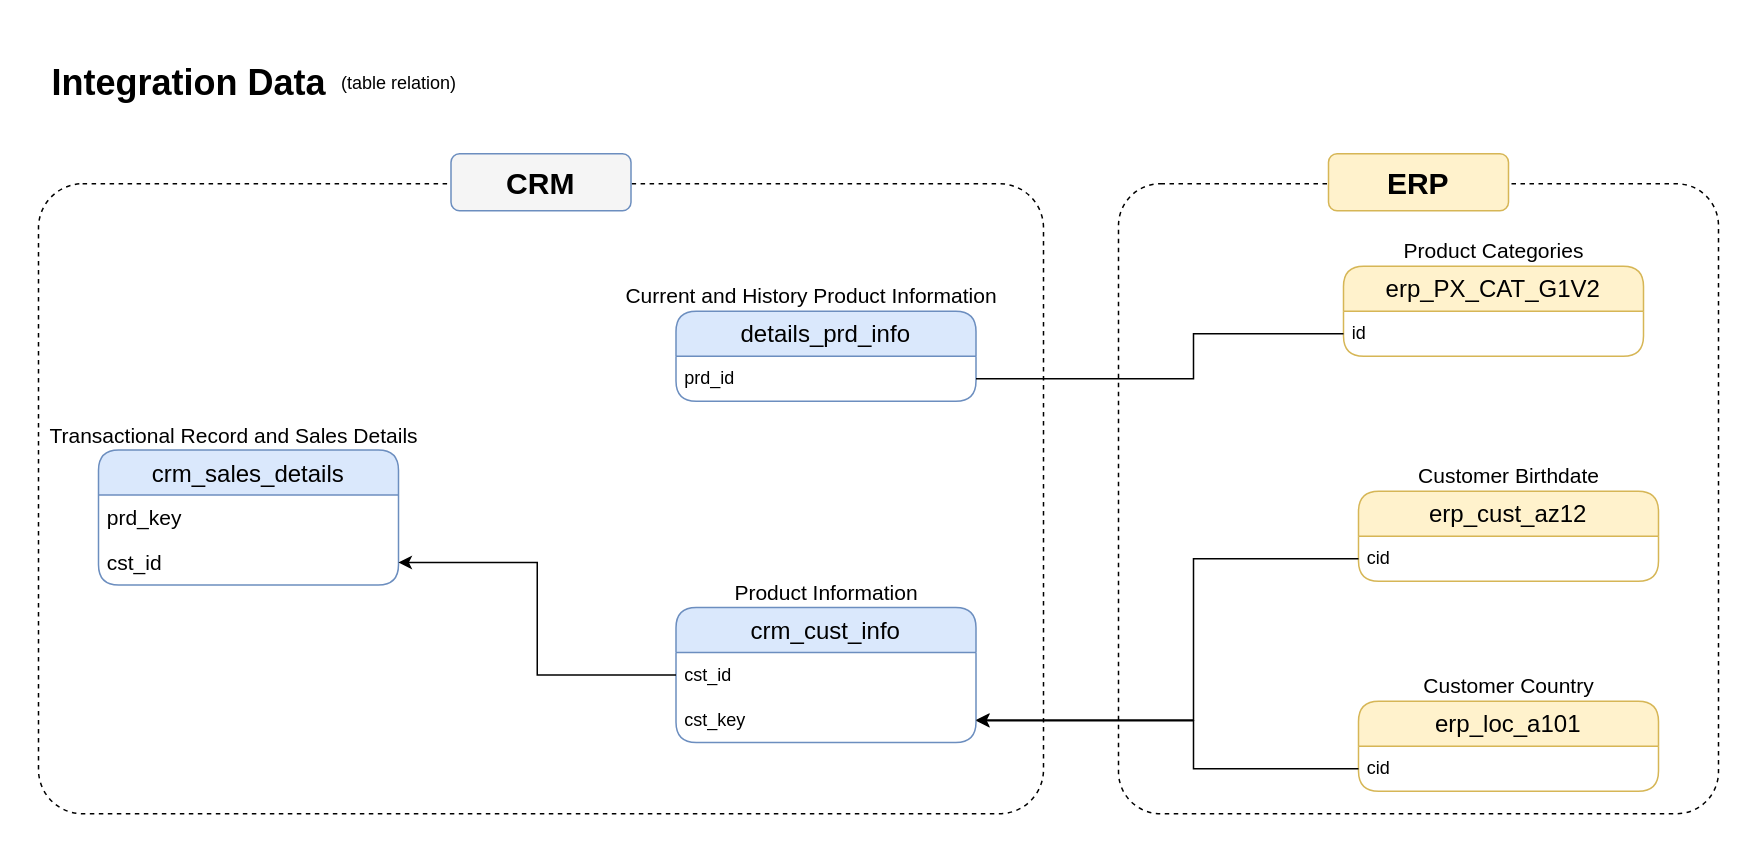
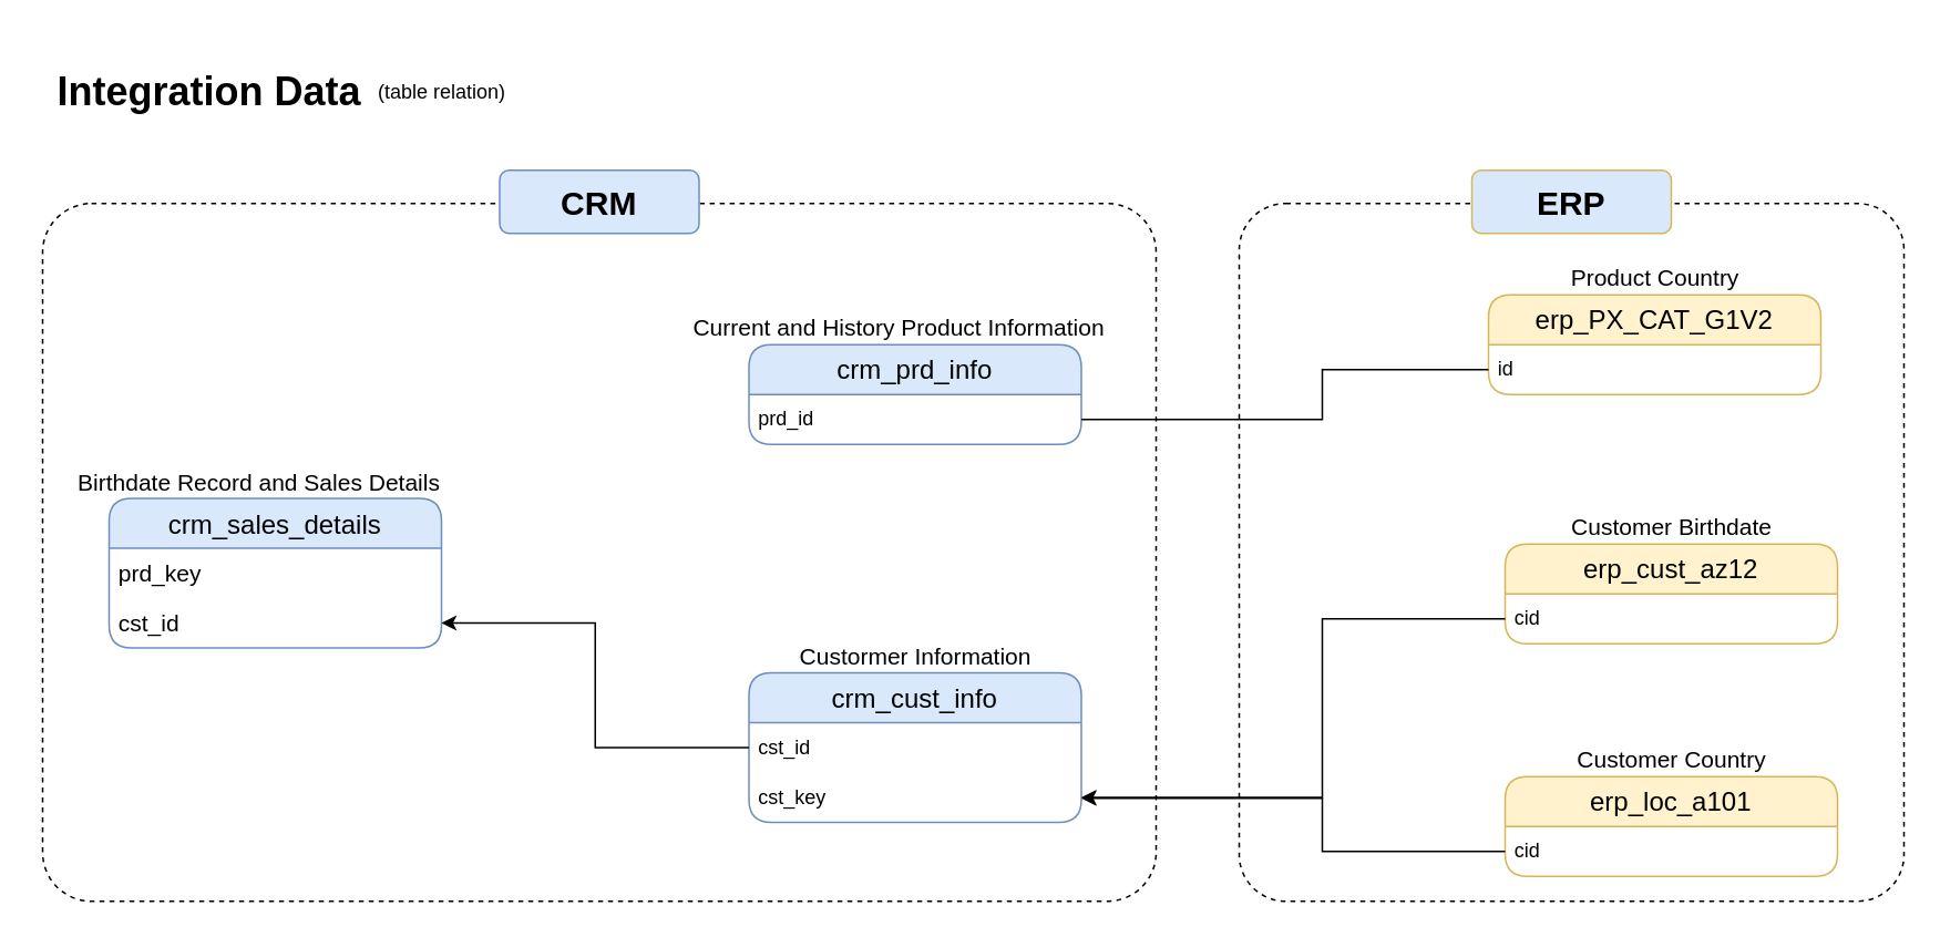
- <mxCell id="30" value="&lt;b&gt;&lt;font&gt;CRM&lt;/font&gt;&lt;/b&gt;" style="rounded=1;whiteSpace=wrap;html=1;fontSize=20;fillColor=#f5f5f5;strokeColor=#6c8ebf;" parent="1" vertex="1"><mxGeometry x="300" y="102" width="120" height="38" as="geometry" /></mxCell>
+ <mxCell id="30" value="&lt;b&gt;&lt;font&gt;CRM&lt;/font&gt;&lt;/b&gt;" style="rounded=1;whiteSpace=wrap;html=1;fontSize=20;fillColor=#dae8fc;strokeColor=#6c8ebf;" parent="1" vertex="1"><mxGeometry x="300" y="102" width="120" height="38" as="geometry" /></mxCell>
- <mxCell id="31" value="&lt;b&gt;ERP&lt;/b&gt;" style="rounded=1;whiteSpace=wrap;html=1;fontSize=20;fillColor=#fff2cc;strokeColor=#d6b656;" parent="1" vertex="1"><mxGeometry x="885" y="102" width="120" height="38" as="geometry" /></mxCell>
+ <mxCell id="31" value="&lt;b&gt;ERP&lt;/b&gt;" style="rounded=1;whiteSpace=wrap;html=1;fontSize=20;fillColor=#dae8fc;strokeColor=#d6b656;" parent="1" vertex="1"><mxGeometry x="885" y="102" width="120" height="38" as="geometry" /></mxCell>
- <mxCell id="26" value="Product Categories" style="text;html=1;align=center;verticalAlign=middle;resizable=0;points=[];autosize=1;strokeColor=none;fillColor=none;fontSize=14;" parent="1" vertex="1"><mxGeometry x="925" y="152" width="140" height="30" as="geometry" /></mxCell>
+ <mxCell id="26" value="Product Country" style="text;html=1;align=center;verticalAlign=middle;resizable=0;points=[];autosize=1;strokeColor=none;fillColor=none;fontSize=14;" parent="1" vertex="1"><mxGeometry x="925" y="152" width="140" height="30" as="geometry" /></mxCell>
- <mxCell id="9" value="&lt;font style=&quot;font-size: 16px;&quot;&gt;details_prd_info&lt;/font&gt;" style="swimlane;fontStyle=0;childLayout=stackLayout;horizontal=1;startSize=30;horizontalStack=0;resizeParent=1;resizeParentMax=0;resizeLast=0;collapsible=1;marginBottom=0;whiteSpace=wrap;html=1;rounded=1;fillColor=#dae8fc;strokeColor=#6c8ebf;" parent="1" vertex="1"><mxGeometry x="450" y="207" width="200" height="60" as="geometry" /></mxCell>
+ <mxCell id="9" value="&lt;font style=&quot;font-size: 16px;&quot;&gt;crm_prd_info&lt;/font&gt;" style="swimlane;fontStyle=0;childLayout=stackLayout;horizontal=1;startSize=30;horizontalStack=0;resizeParent=1;resizeParentMax=0;resizeLast=0;collapsible=1;marginBottom=0;whiteSpace=wrap;html=1;rounded=1;fillColor=#dae8fc;strokeColor=#6c8ebf;" parent="1" vertex="1"><mxGeometry x="450" y="207" width="200" height="60" as="geometry" /></mxCell>
- <mxCell id="16" value="Transactional Record and Sales Details" style="text;html=1;align=center;verticalAlign=middle;resizable=0;points=[];autosize=1;strokeColor=none;fillColor=none;fontSize=14;" parent="1" vertex="1"><mxGeometry x="20" y="274.5" width="270" height="30" as="geometry" /></mxCell>
+ <mxCell id="16" value="Birthdate Record and Sales Details" style="text;html=1;align=center;verticalAlign=middle;resizable=0;points=[];autosize=1;strokeColor=none;fillColor=none;fontSize=14;" parent="1" vertex="1"><mxGeometry x="20" y="274.5" width="270" height="30" as="geometry" /></mxCell>
- <mxCell id="12" value="Product Information" style="text;html=1;align=center;verticalAlign=middle;resizable=0;points=[];autosize=1;strokeColor=none;fillColor=none;fontSize=14;" parent="1" vertex="1"><mxGeometry x="470" y="379.5" width="160" height="30" as="geometry" /></mxCell>
+ <mxCell id="12" value="Custormer Information" style="text;html=1;align=center;verticalAlign=middle;resizable=0;points=[];autosize=1;strokeColor=none;fillColor=none;fontSize=14;" parent="1" vertex="1"><mxGeometry x="470" y="379.5" width="160" height="30" as="geometry" /></mxCell>
